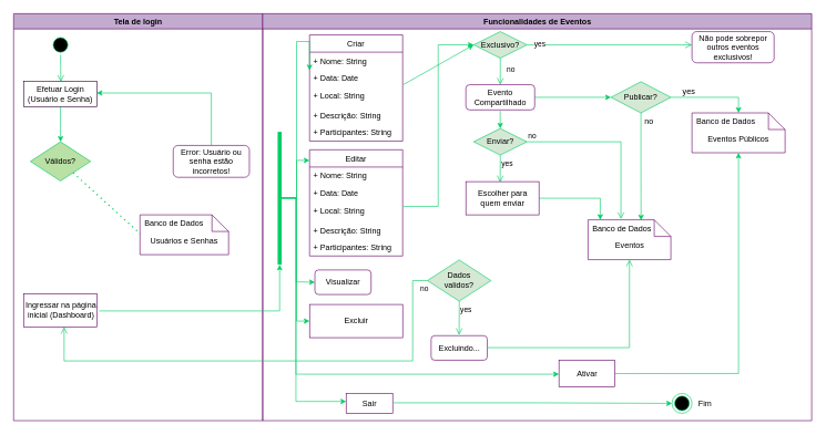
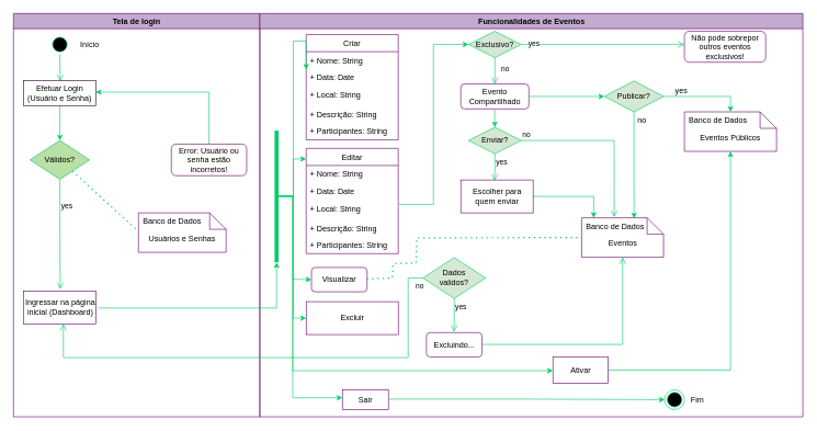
+ <mxCell id="13" value="Início" style="text;html=1;strokeColor=none;fillColor=none;align=center;verticalAlign=middle;whiteSpace=wrap;rounded=0;" parent="2" vertex="1"><mxGeometry x="85.5" y="32" width="60" height="30" as="geometry" /></mxCell>
- <mxCell id="33" value="" style="endArrow=classic;html=1;rounded=0;strokeColor=#00CC66;exitX=1.009;exitY=0.467;exitDx=0;exitDy=0;exitPerimeter=0;entryX=0;entryY=0.5;entryDx=0;entryDy=0;" parent="16" source="17" target="30" edge="1"><mxGeometry width="50" height="50" relative="1" as="geometry"><mxPoint x="355.5" y="273" as="sourcePoint" /><mxPoint x="405.5" y="223" as="targetPoint" /></mxGeometry></mxCell>
+ <mxCell id="11" value="yes" style="edgeStyle=orthogonalEdgeStyle;html=1;align=left;verticalAlign=top;endArrow=open;endSize=8;strokeColor=#00CC66;rounded=0;entryX=0.505;entryY=-0.06;entryDx=0;entryDy=0;entryPerimeter=0;" parent="2" source="10" target="9" edge="1"><mxGeometry x="-0.662" relative="1" as="geometry"><mxPoint x="148" y="522" as="targetPoint" /><mxPoint as="offset" /></mxGeometry></mxCell>
+ <mxCell id="59" value="" style="endArrow=none;dashed=1;html=1;dashPattern=1 3;strokeWidth=2;rounded=0;exitX=0.997;exitY=0.468;exitDx=0;exitDy=0;exitPerimeter=0;entryX=0;entryY=0.5;entryDx=0;entryDy=0;entryPerimeter=0;strokeColor=#00CC66;" parent="16" source="56" target="57" edge="1"><mxGeometry width="50" height="50" relative="1" as="geometry"><mxPoint x="325.5" y="303" as="sourcePoint" /><mxPoint x="375.5" y="253" as="targetPoint" /><Array as="points"><mxPoint x="201.5" y="402" /><mxPoint x="202.5" y="380" /><mxPoint x="237.5" y="379" /><mxPoint x="238.5" y="341" /></Array></mxGeometry></mxCell>
